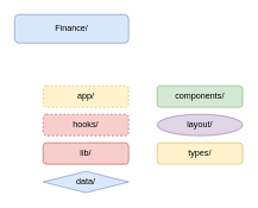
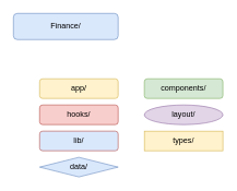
- <mxCell id="3" value="app/" style="rounded=1;whiteSpace=wrap;html=1;fillColor=#fff2cc;strokeColor=#d6b656;dashed=1;" vertex="1" parent="2"><mxGeometry x="40" y="100" width="120" height="30" as="geometry" /></mxCell>
+ <mxCell id="3" value="app/" style="rounded=1;whiteSpace=wrap;html=1;fillColor=#fff2cc;strokeColor=#d6b656;" vertex="1" parent="2"><mxGeometry x="40" y="100" width="120" height="30" as="geometry" /></mxCell>
- <mxCell id="5" value="hooks/" style="rounded=1;whiteSpace=wrap;html=1;fillColor=#f8cecc;strokeColor=#b85450;dashed=1;" vertex="1" parent="2"><mxGeometry x="40" y="140" width="120" height="30" as="geometry" /></mxCell>
+ <mxCell id="5" value="hooks/" style="rounded=1;whiteSpace=wrap;html=1;fillColor=#f8cecc;strokeColor=#b85450;" vertex="1" parent="2"><mxGeometry x="40" y="140" width="120" height="30" as="geometry" /></mxCell>
- <mxCell id="7" value="lib/" style="rounded=1;whiteSpace=wrap;html=1;fillColor=#f8cecc;strokeColor=#b85450;" vertex="1" parent="2"><mxGeometry x="40" y="180" width="120" height="30" as="geometry" /></mxCell>
+ <mxCell id="7" value="lib/" style="rounded=1;whiteSpace=wrap;html=1;fillColor=#dae8fc;strokeColor=#b85450;" vertex="1" parent="2"><mxGeometry x="40" y="180" width="120" height="30" as="geometry" /></mxCell>
- <mxCell id="8" value="types/" style="rounded=1;whiteSpace=wrap;html=1;fillColor=#fff2cc;strokeColor=#d6b656;" vertex="1" parent="2"><mxGeometry x="200" y="180" width="120" height="30" as="geometry" /></mxCell>
+ <mxCell id="8" value="types/" style="whiteSpace=wrap;html=1;fillColor=#fff2cc;strokeColor=#d6b656;rounded=0;" vertex="1" parent="2"><mxGeometry x="200" y="180" width="120" height="30" as="geometry" /></mxCell>
